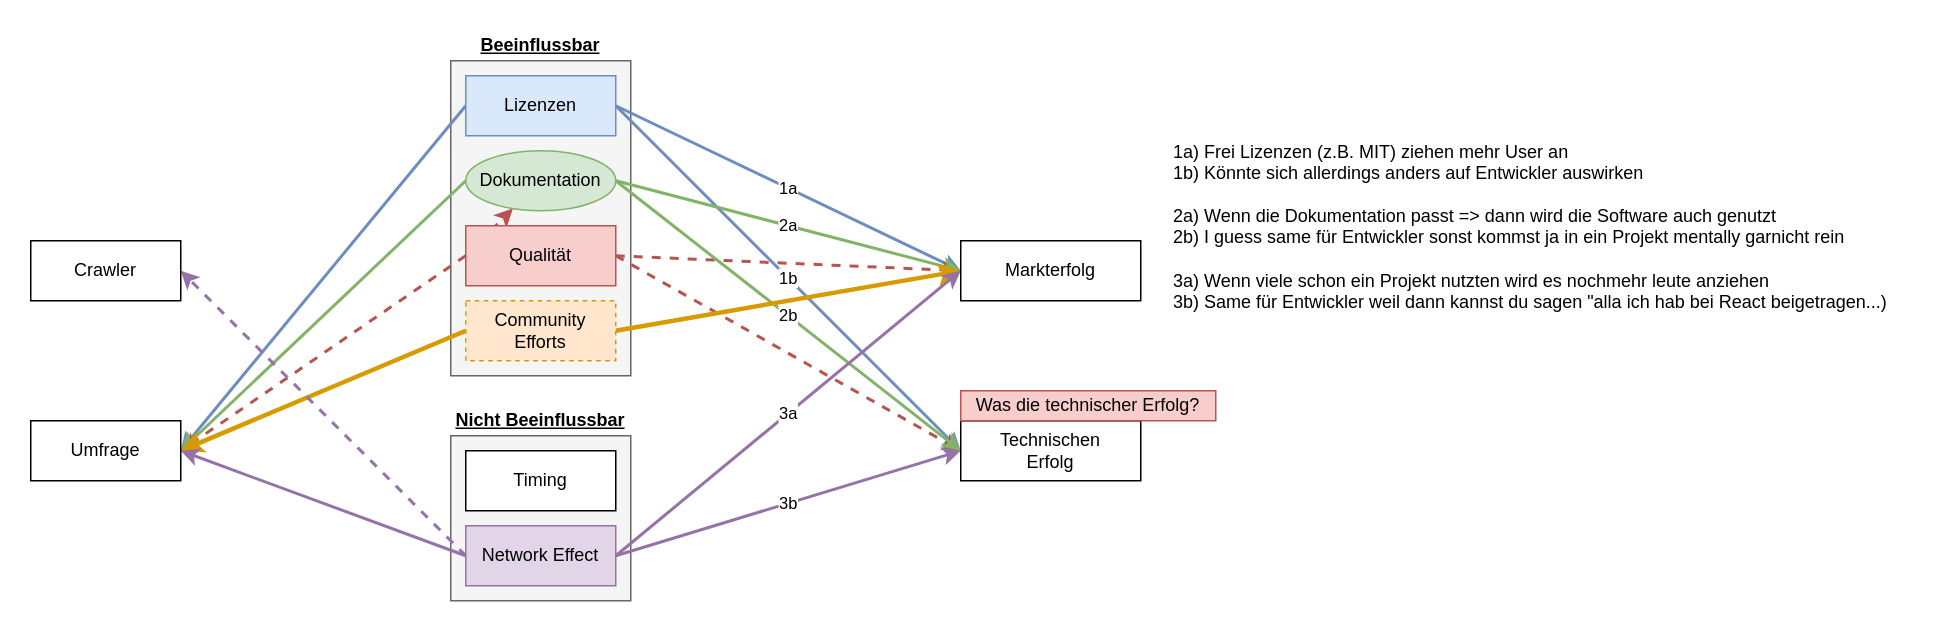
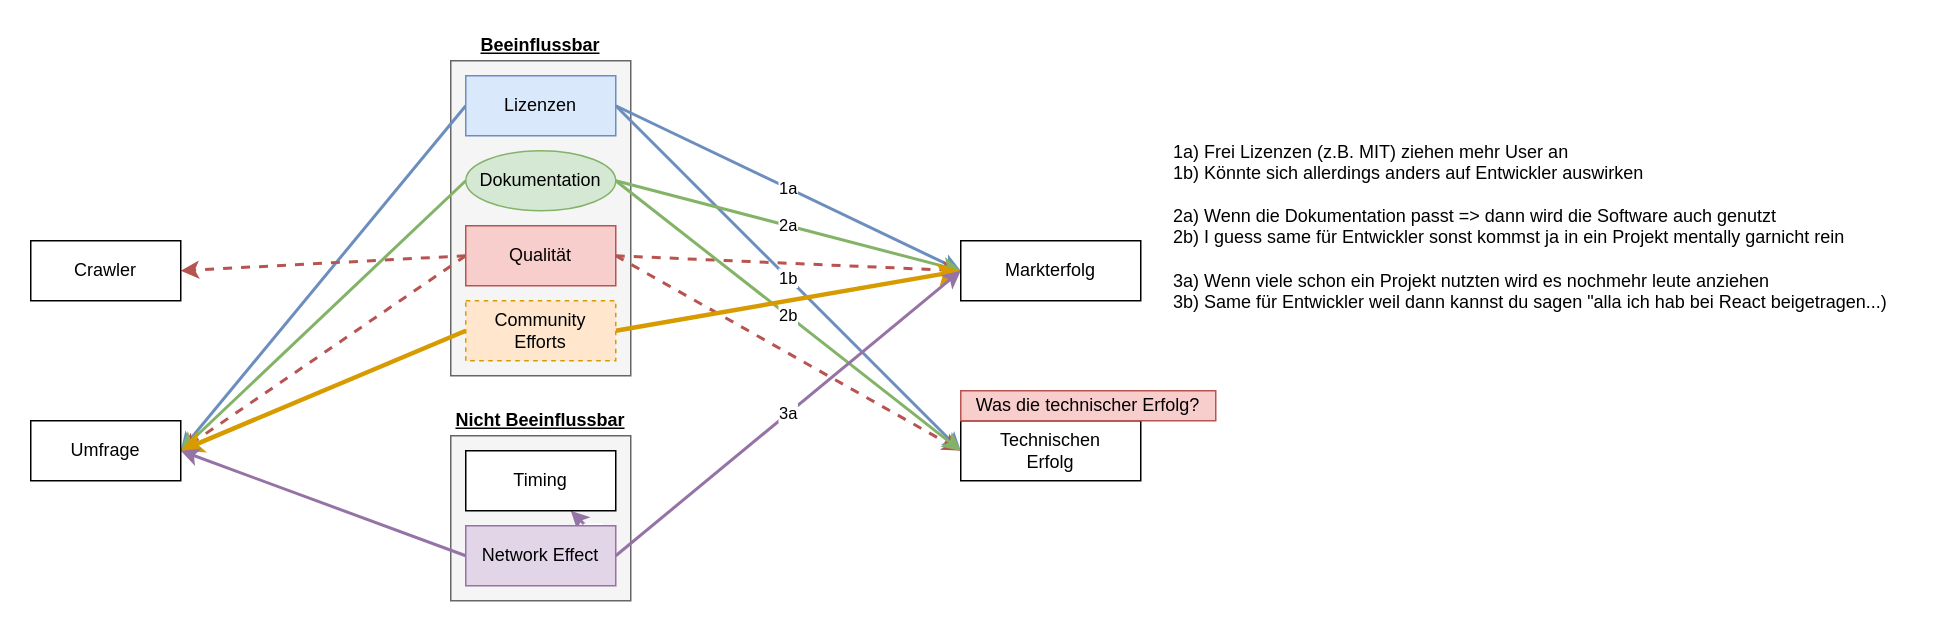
- <mxCell id="8" style="edgeStyle=none;rounded=0;orthogonalLoop=1;jettySize=auto;html=1;dashed=1;exitX=0;exitY=0.5;exitDx=0;exitDy=0;strokeWidth=2;fillColor=#f8cecc;strokeColor=#b85450;" edge="1" parent="1" source="12" target="16"><mxGeometry relative="1" as="geometry" /></mxCell>
+ <mxCell id="8" style="edgeStyle=none;rounded=0;orthogonalLoop=1;jettySize=auto;html=1;entryX=1;entryY=0.5;entryDx=0;entryDy=0;dashed=1;exitX=0;exitY=0.5;exitDx=0;exitDy=0;strokeWidth=2;fillColor=#f8cecc;strokeColor=#b85450;" edge="1" parent="1" source="12" target="32"><mxGeometry relative="1" as="geometry" /></mxCell>
- <mxCell id="23" style="edgeStyle=none;rounded=0;orthogonalLoop=1;jettySize=auto;html=1;exitX=0;exitY=0.5;exitDx=0;exitDy=0;entryX=1;entryY=0.5;entryDx=0;entryDy=0;dashed=1;fillColor=#e1d5e7;strokeColor=#9673a6;strokeWidth=2;" edge="1" parent="1" source="24" target="32"><mxGeometry relative="1" as="geometry" /></mxCell>
- <mxCell id="21" value="3b" style="edgeStyle=none;rounded=0;orthogonalLoop=1;jettySize=auto;html=1;entryX=0;entryY=0.5;entryDx=0;entryDy=0;exitX=1;exitY=0.5;exitDx=0;exitDy=0;fillColor=#e1d5e7;strokeColor=#9673a6;strokeWidth=2;" edge="1" parent="1" source="24" target="29"><mxGeometry relative="1" as="geometry" /></mxCell>
+ <mxCell id="21" value="3b" style="edgeStyle=none;rounded=0;orthogonalLoop=1;jettySize=auto;html=1;exitX=1;exitY=0.5;exitDx=0;exitDy=0;fillColor=#e1d5e7;strokeColor=#9673a6;strokeWidth=2;" edge="1" parent="1" source="24" target="25"><mxGeometry relative="1" as="geometry" /></mxCell>
